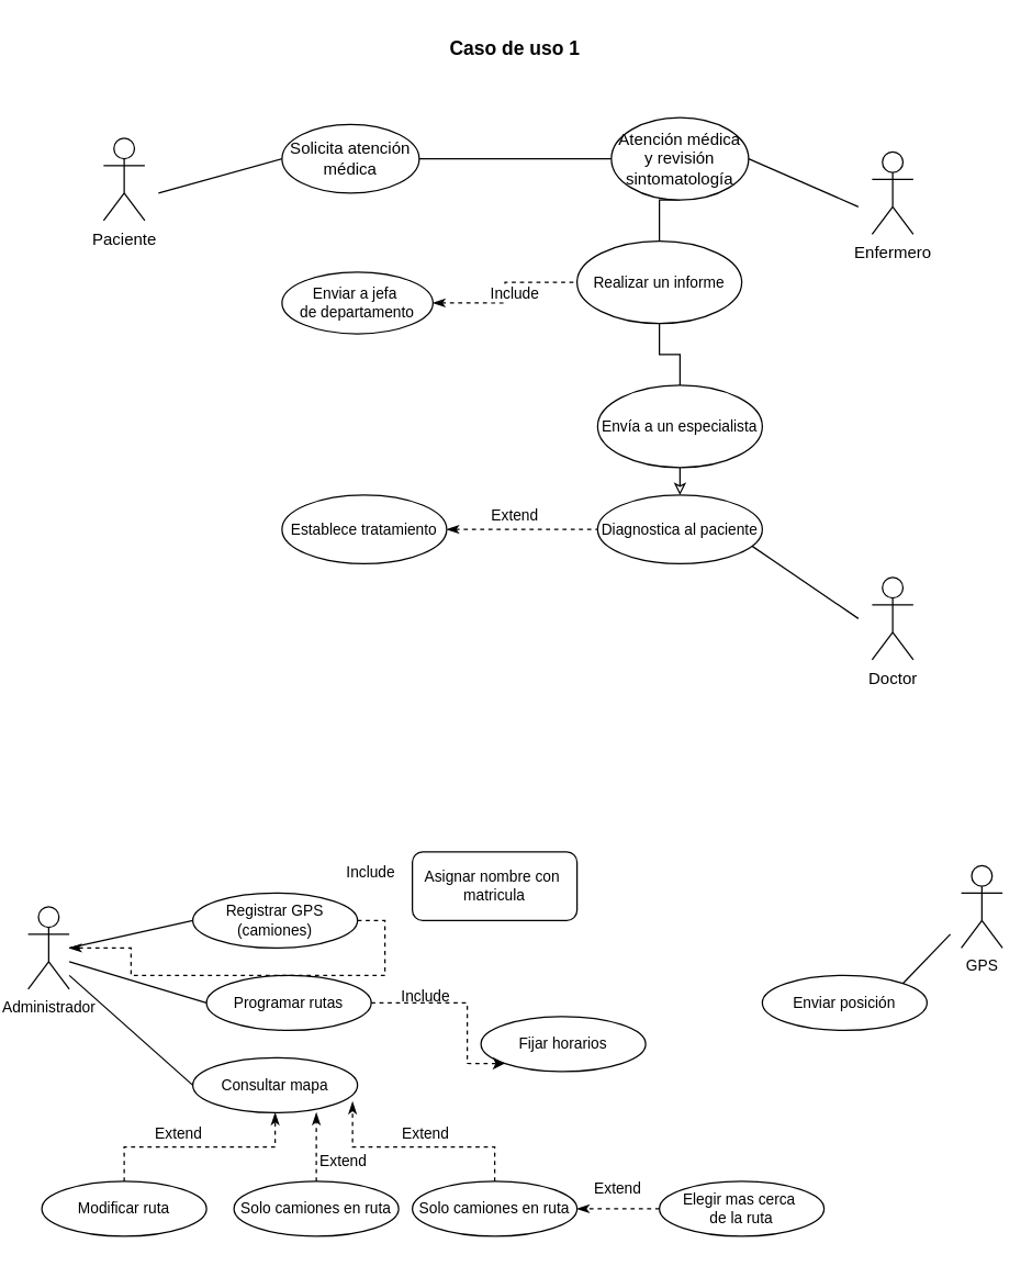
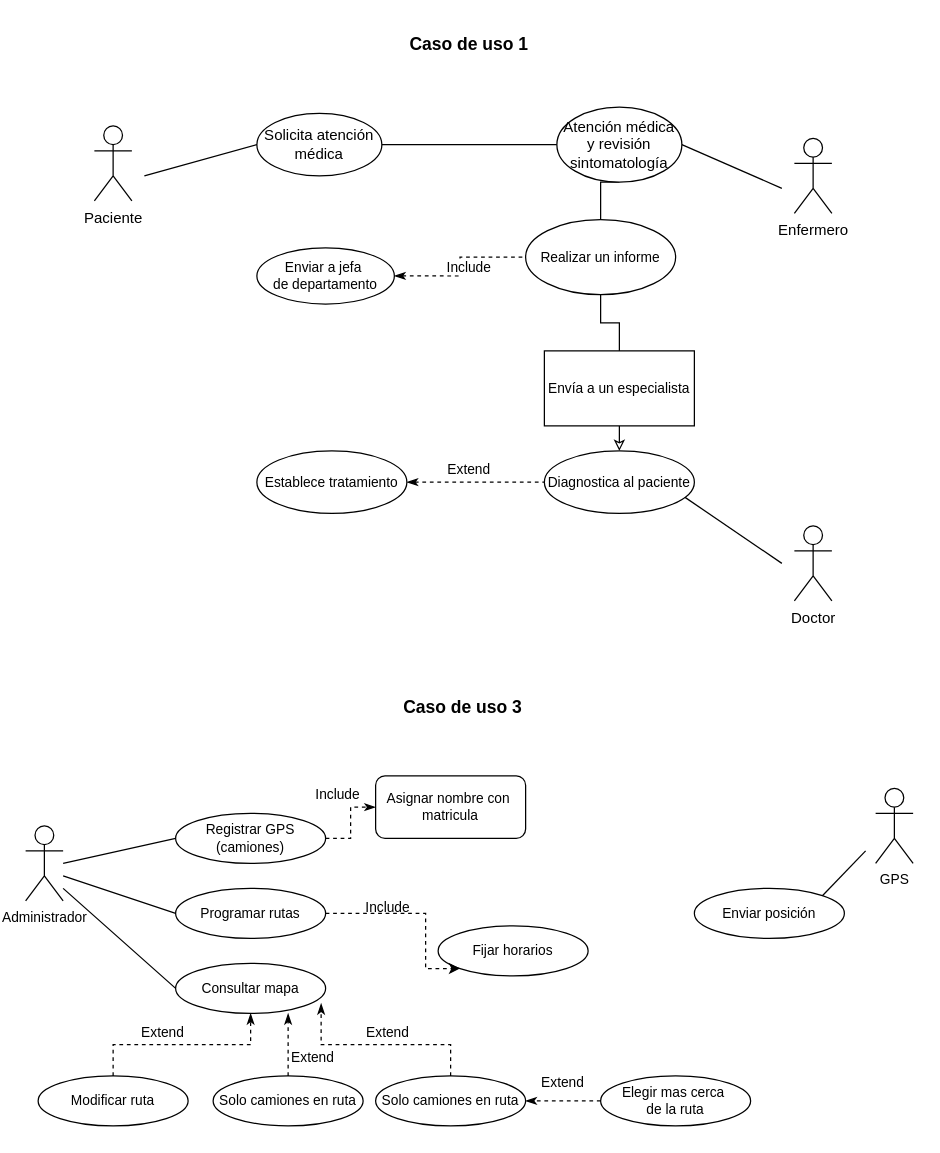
- <mxCell id="14" value="Envía a un especialista" style="ellipse;whiteSpace=wrap;html=1;fontFamily=Helvetica;fontSize=11;fontColor=default;labelBackgroundColor=default;" vertex="1" parent="1"><mxGeometry x="435" y="280" width="120" height="60" as="geometry" /></mxCell>
+ <mxCell id="14" value="Envía a un especialista" style="whiteSpace=wrap;html=1;fontFamily=Helvetica;fontSize=11;fontColor=default;labelBackgroundColor=default;rounded=0;" vertex="1" parent="1"><mxGeometry x="435" y="280" width="120" height="60" as="geometry" /></mxCell>
+ <mxCell id="51" value="&lt;b&gt;&lt;font style=&quot;font-size: 14px;&quot;&gt;Caso de uso 3&lt;/font&gt;&lt;/b&gt;" style="text;html=1;align=center;verticalAlign=middle;whiteSpace=wrap;rounded=0;fontFamily=Helvetica;fontSize=11;fontColor=default;labelBackgroundColor=default;" vertex="1" parent="1"><mxGeometry x="310" y="550" width="120" height="30" as="geometry" /></mxCell>
- <mxCell id="24" style="edgeStyle=orthogonalEdgeStyle;rounded=0;orthogonalLoop=1;jettySize=auto;html=1;exitX=1;exitY=0.5;exitDx=0;exitDy=0;strokeColor=default;align=center;verticalAlign=middle;fontFamily=Helvetica;fontSize=11;fontColor=default;labelBackgroundColor=default;startArrow=none;startFill=0;endArrow=classicThin;endFill=1;dashed=1;" edge="1" parent="1" source="25" target="23"><mxGeometry relative="1" as="geometry" /></mxCell>
+ <mxCell id="24" style="edgeStyle=orthogonalEdgeStyle;rounded=0;orthogonalLoop=1;jettySize=auto;html=1;exitX=1;exitY=0.5;exitDx=0;exitDy=0;entryX=0;entryY=0.5;entryDx=0;entryDy=0;strokeColor=default;align=center;verticalAlign=middle;fontFamily=Helvetica;fontSize=11;fontColor=default;labelBackgroundColor=default;startArrow=none;startFill=0;endArrow=classicThin;endFill=1;dashed=1;" edge="1" parent="1" source="25" target="40"><mxGeometry relative="1" as="geometry" /></mxCell>
- <mxCell id="26" value="Programar rutas" style="ellipse;whiteSpace=wrap;html=1;fontFamily=Helvetica;fontSize=11;fontColor=default;labelBackgroundColor=default;" vertex="1" parent="1"><mxGeometry x="150" y="710" width="120" height="40" as="geometry" /></mxCell>
+ <mxCell id="26" value="Programar rutas" style="ellipse;whiteSpace=wrap;html=1;fontFamily=Helvetica;fontSize=11;fontColor=default;labelBackgroundColor=default;" vertex="1" parent="1"><mxGeometry x="140" y="710" width="120" height="40" as="geometry" /></mxCell>
